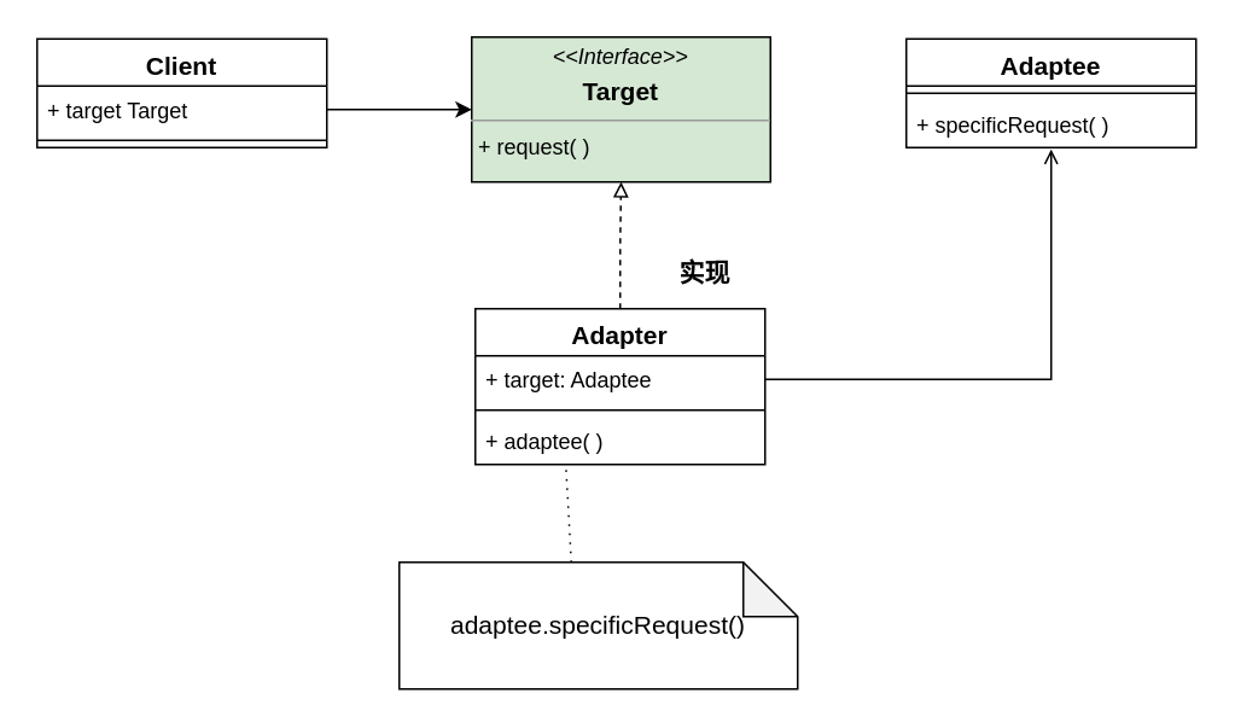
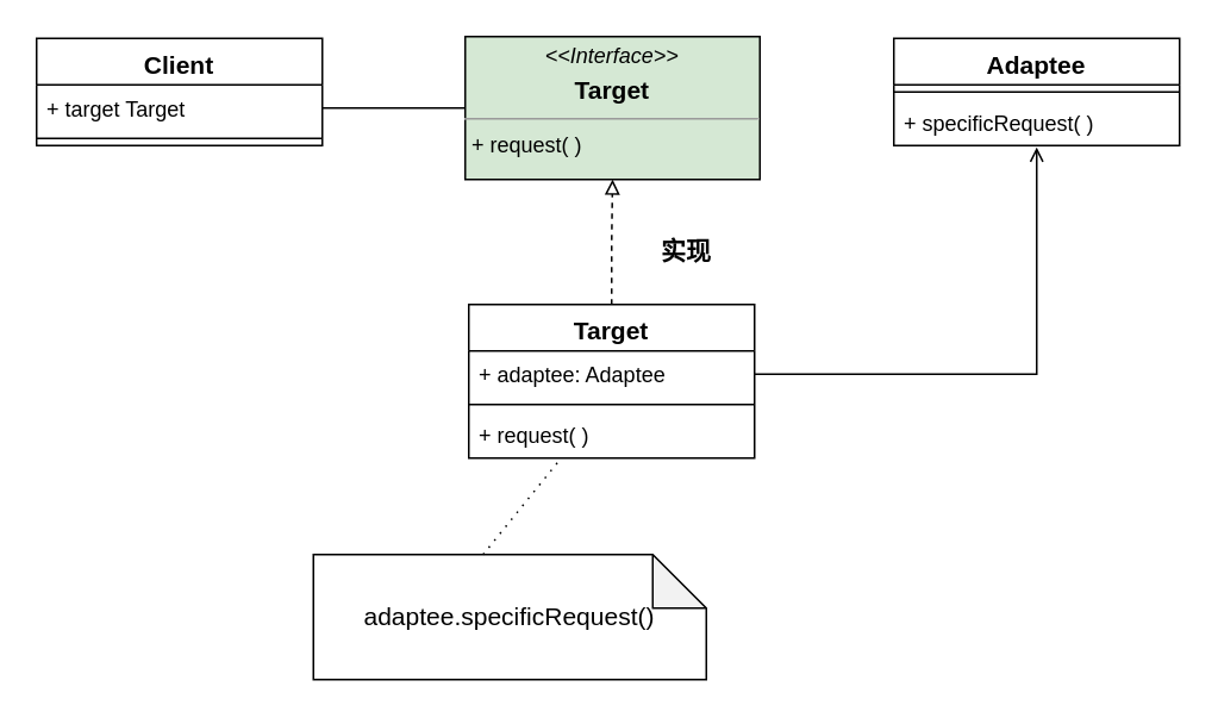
- <mxCell id="17" style="edgeStyle=orthogonalEdgeStyle;rounded=0;orthogonalLoop=1;jettySize=auto;html=1;exitX=1;exitY=0.5;exitDx=0;exitDy=0;entryX=0;entryY=0.5;entryDx=0;entryDy=0;fontSize=14;endArrow=classic;endFill=1;" edge="1" parent="1" source="15" target="11"><mxGeometry relative="1" as="geometry" /></mxCell>
+ <mxCell id="17" style="edgeStyle=orthogonalEdgeStyle;rounded=0;orthogonalLoop=1;jettySize=auto;html=1;exitX=1;exitY=0.5;exitDx=0;exitDy=0;entryX=0;entryY=0.5;entryDx=0;entryDy=0;fontSize=14;endArrow=none;endFill=1;" edge="1" parent="1" source="15" target="11"><mxGeometry relative="1" as="geometry" /></mxCell>
- <mxCell id="13" value="&lt;b&gt;实现&lt;/b&gt;" style="text;html=1;strokeColor=none;fillColor=none;align=center;verticalAlign=middle;whiteSpace=wrap;rounded=0;fontSize=14;" vertex="1" parent="1"><mxGeometry x="369" y="140" width="40" height="20" as="geometry" /></mxCell>
+ <mxCell id="13" value="&lt;b&gt;实现&lt;/b&gt;" style="text;html=1;strokeColor=none;fillColor=none;align=center;verticalAlign=middle;whiteSpace=wrap;rounded=0;fontSize=14;" vertex="1" parent="1"><mxGeometry x="364" y="130" width="40" height="20" as="geometry" /></mxCell>
- <mxCell id="5" value="Adapter" style="swimlane;fontStyle=1;align=center;verticalAlign=top;childLayout=stackLayout;horizontal=1;startSize=26;horizontalStack=0;resizeParent=1;resizeParentMax=0;resizeLast=0;collapsible=1;marginBottom=0;fontSize=14;" vertex="1" parent="1"><mxGeometry x="262" y="170" width="160" height="86" as="geometry" /></mxCell>
+ <mxCell id="5" value="Target" style="swimlane;fontStyle=1;align=center;verticalAlign=top;childLayout=stackLayout;horizontal=1;startSize=26;horizontalStack=0;resizeParent=1;resizeParentMax=0;resizeLast=0;collapsible=1;marginBottom=0;fontSize=14;" vertex="1" parent="1"><mxGeometry x="262" y="170" width="160" height="86" as="geometry" /></mxCell>
- <mxCell id="6" value="+ target: Adaptee" style="text;strokeColor=none;fillColor=none;align=left;verticalAlign=top;spacingLeft=4;spacingRight=4;overflow=hidden;rotatable=0;points=[[0,0.5],[1,0.5]];portConstraint=eastwest;" vertex="1" parent="5"><mxGeometry y="26" width="160" height="26" as="geometry" /></mxCell>
+ <mxCell id="6" value="+ adaptee: Adaptee" style="text;strokeColor=none;fillColor=none;align=left;verticalAlign=top;spacingLeft=4;spacingRight=4;overflow=hidden;rotatable=0;points=[[0,0.5],[1,0.5]];portConstraint=eastwest;" vertex="1" parent="5"><mxGeometry y="26" width="160" height="26" as="geometry" /></mxCell>
- <mxCell id="8" value="+ adaptee( )" style="text;strokeColor=none;fillColor=none;align=left;verticalAlign=top;spacingLeft=4;spacingRight=4;overflow=hidden;rotatable=0;points=[[0,0.5],[1,0.5]];portConstraint=eastwest;" vertex="1" parent="5"><mxGeometry y="60" width="160" height="26" as="geometry" /></mxCell>
+ <mxCell id="8" value="+ request( )" style="text;strokeColor=none;fillColor=none;align=left;verticalAlign=top;spacingLeft=4;spacingRight=4;overflow=hidden;rotatable=0;points=[[0,0.5],[1,0.5]];portConstraint=eastwest;" vertex="1" parent="5"><mxGeometry y="60" width="160" height="26" as="geometry" /></mxCell>
- <mxCell id="9" value="&lt;span style=&quot;text-align: left&quot;&gt;adaptee.specificRequest()&lt;/span&gt;" style="shape=note;whiteSpace=wrap;html=1;backgroundOutline=1;darkOpacity=0.05;fontSize=14;" vertex="1" parent="1"><mxGeometry x="220" y="310" width="220" height="70" as="geometry" /></mxCell>
+ <mxCell id="9" value="&lt;span style=&quot;text-align: left&quot;&gt;adaptee.specificRequest()&lt;/span&gt;" style="shape=note;whiteSpace=wrap;html=1;backgroundOutline=1;darkOpacity=0.05;fontSize=14;" vertex="1" parent="1"><mxGeometry x="175" y="310" width="220" height="70" as="geometry" /></mxCell>
